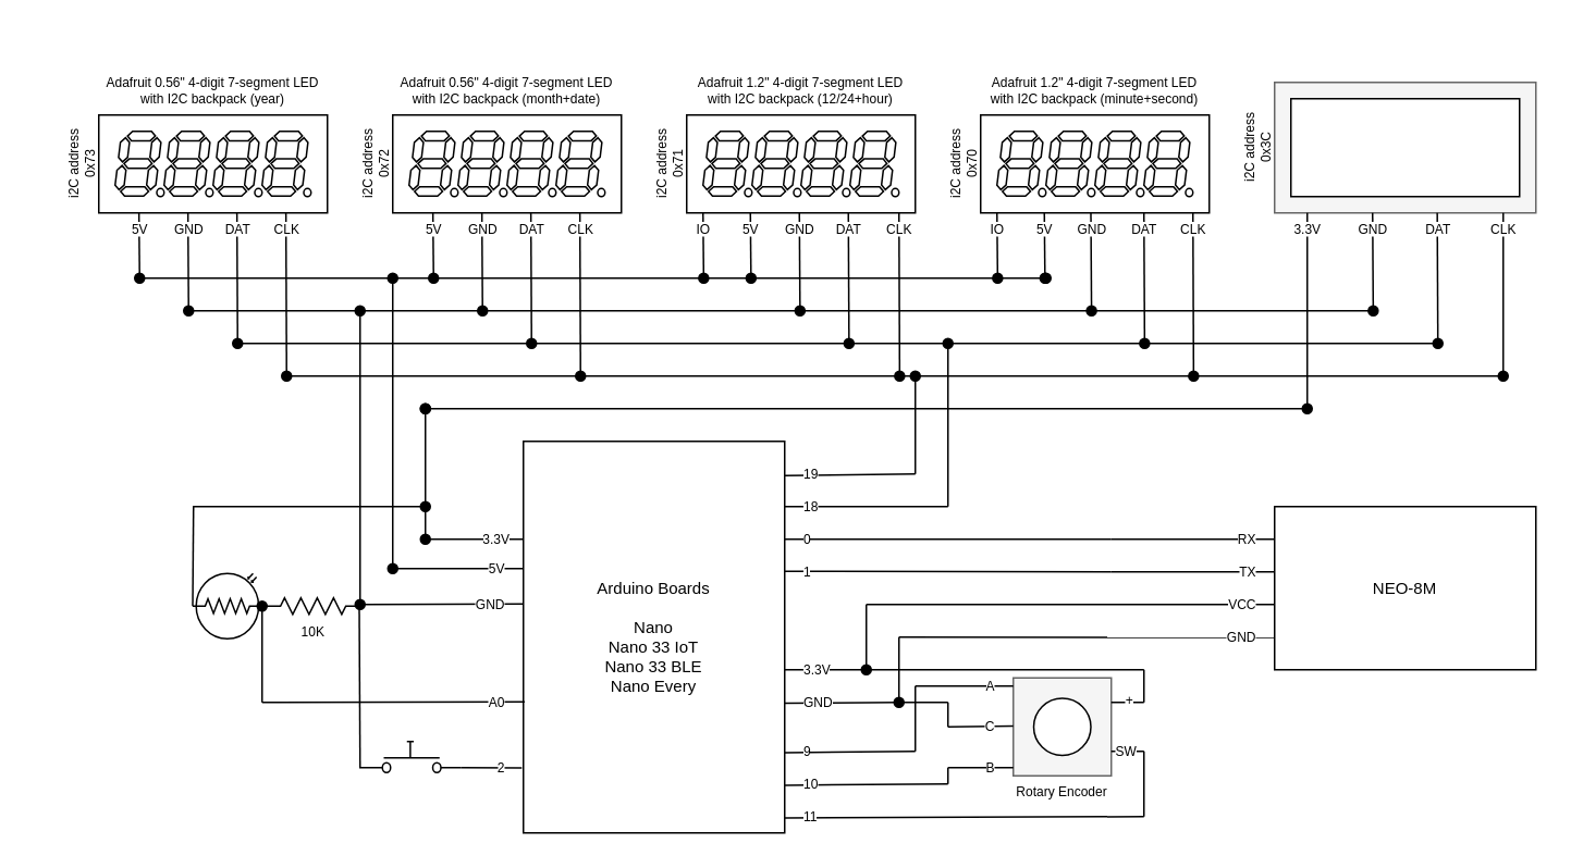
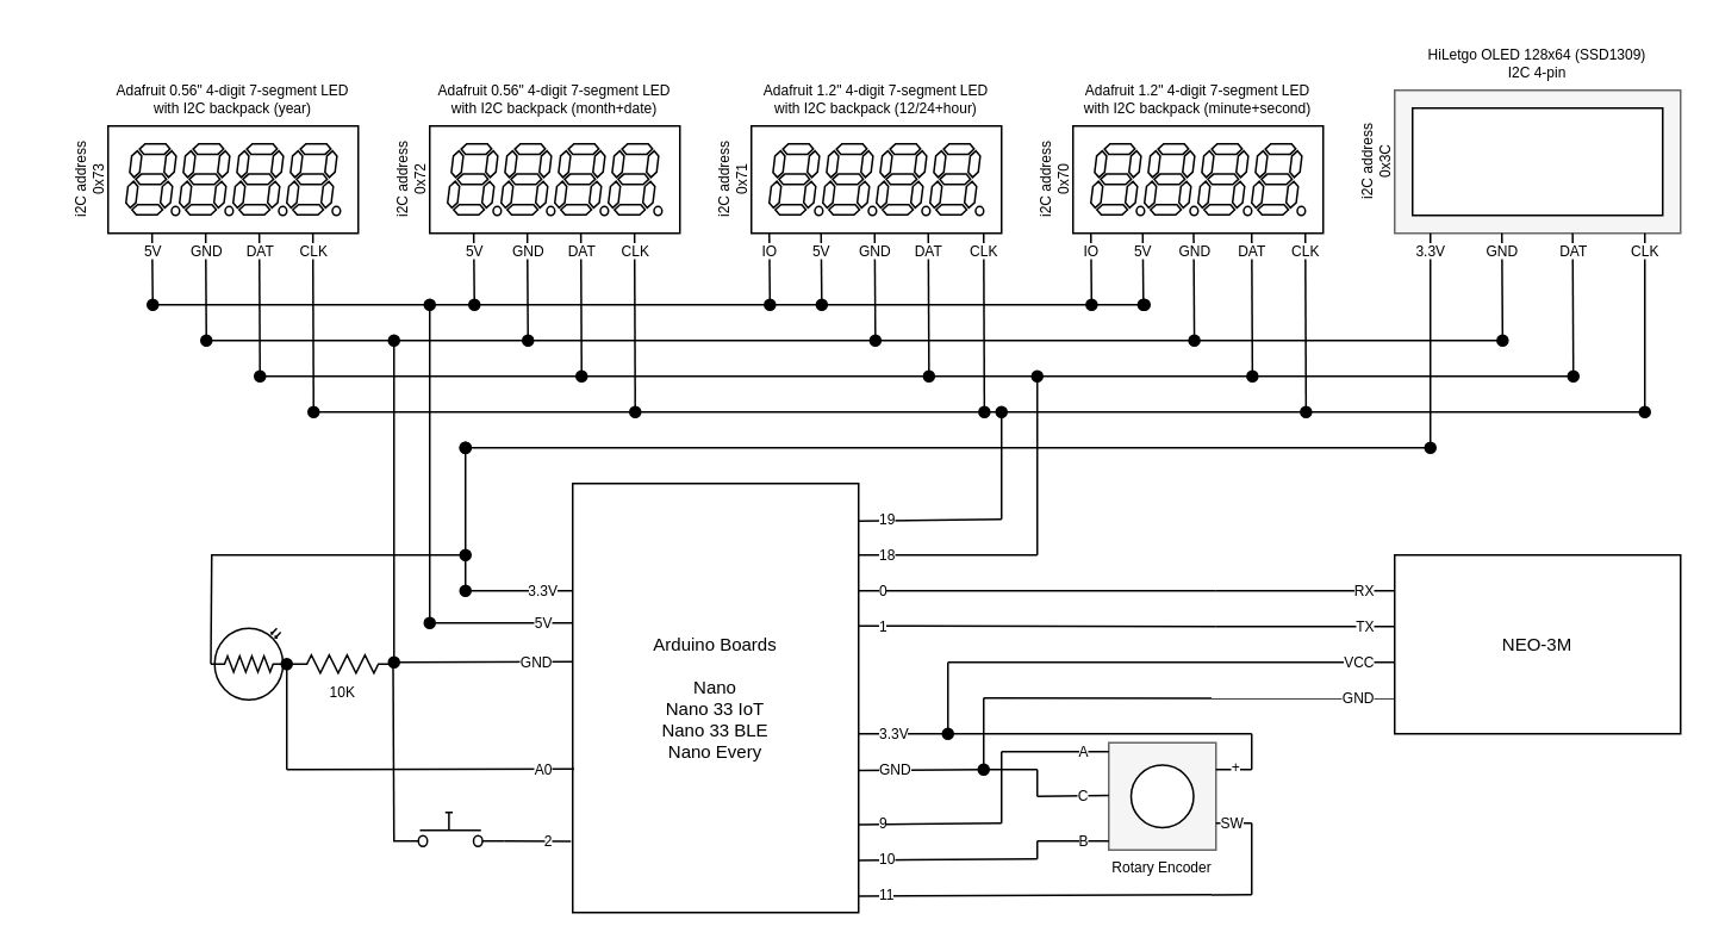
+ <mxCell id="21" value="HiLetgo OLED 128x64 (SSD1309)&lt;br&gt;I2C 4-pin" style="text;html=1;strokeColor=none;fillColor=none;align=center;verticalAlign=middle;whiteSpace=wrap;rounded=0;fontSize=8;" parent="1" vertex="1"><mxGeometry x="780" y="20" width="160" height="30" as="geometry" /></mxCell>
- <mxCell id="98" value="NEO-8M" style="rounded=0;whiteSpace=wrap;html=1;fontSize=10;" parent="1" vertex="1"><mxGeometry x="780" y="310" width="160" height="100" as="geometry" /></mxCell>
+ <mxCell id="98" value="NEO-3M" style="rounded=0;whiteSpace=wrap;html=1;fontSize=10;" parent="1" vertex="1"><mxGeometry x="780" y="310" width="160" height="100" as="geometry" /></mxCell>
